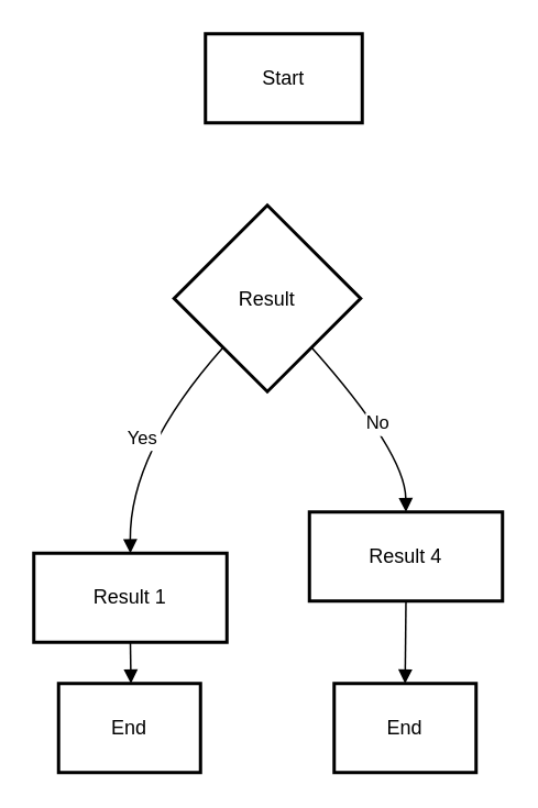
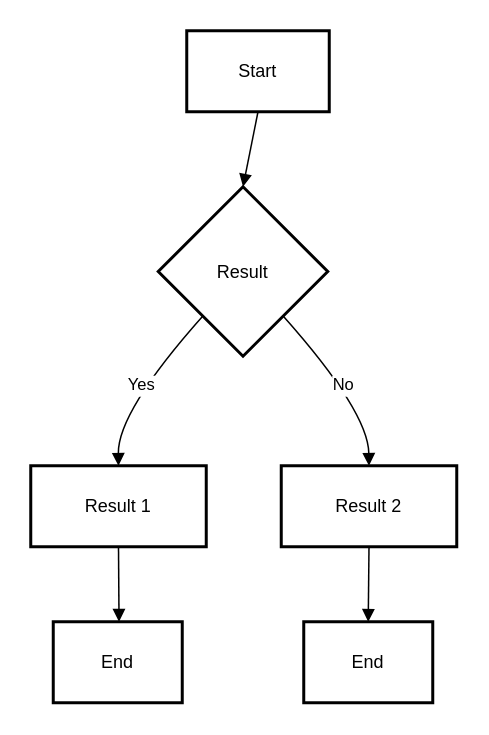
+ <mxCell id="8" value="" style="curved=1;startArrow=none;endArrow=block;exitX=0.5;exitY=1;entryX=0.5;entryY=0;" edge="1" parent="1" source="2" target="3"><mxGeometry relative="1" as="geometry"><Array as="points" /></mxGeometry></mxCell>
- <mxCell id="5" value="Result 4" style="whiteSpace=wrap;strokeWidth=2;" vertex="1" parent="1"><mxGeometry x="187" y="310" width="117" height="54" as="geometry" /></mxCell>
+ <mxCell id="5" value="Result 2" style="whiteSpace=wrap;strokeWidth=2;" vertex="1" parent="1"><mxGeometry x="187" y="310" width="117" height="54" as="geometry" /></mxCell>
- <mxCell id="4" value="Result 1" style="whiteSpace=wrap;strokeWidth=2;" vertex="1" parent="1"><mxGeometry x="20" y="335" width="117" height="54" as="geometry" /></mxCell>
+ <mxCell id="4" value="Result 1" style="whiteSpace=wrap;strokeWidth=2;" vertex="1" parent="1"><mxGeometry x="20" y="310" width="117" height="54" as="geometry" /></mxCell>
